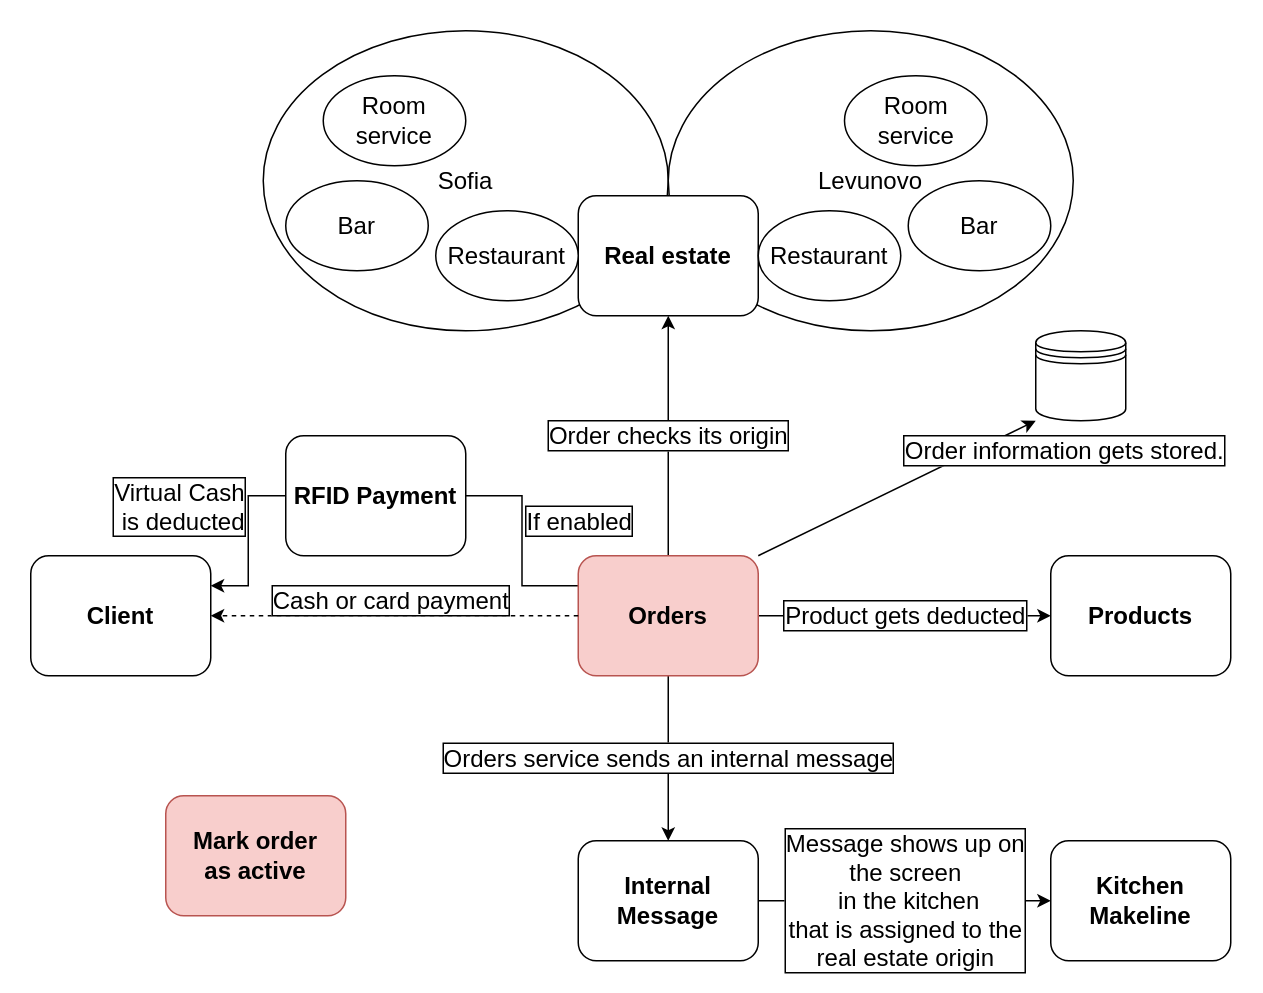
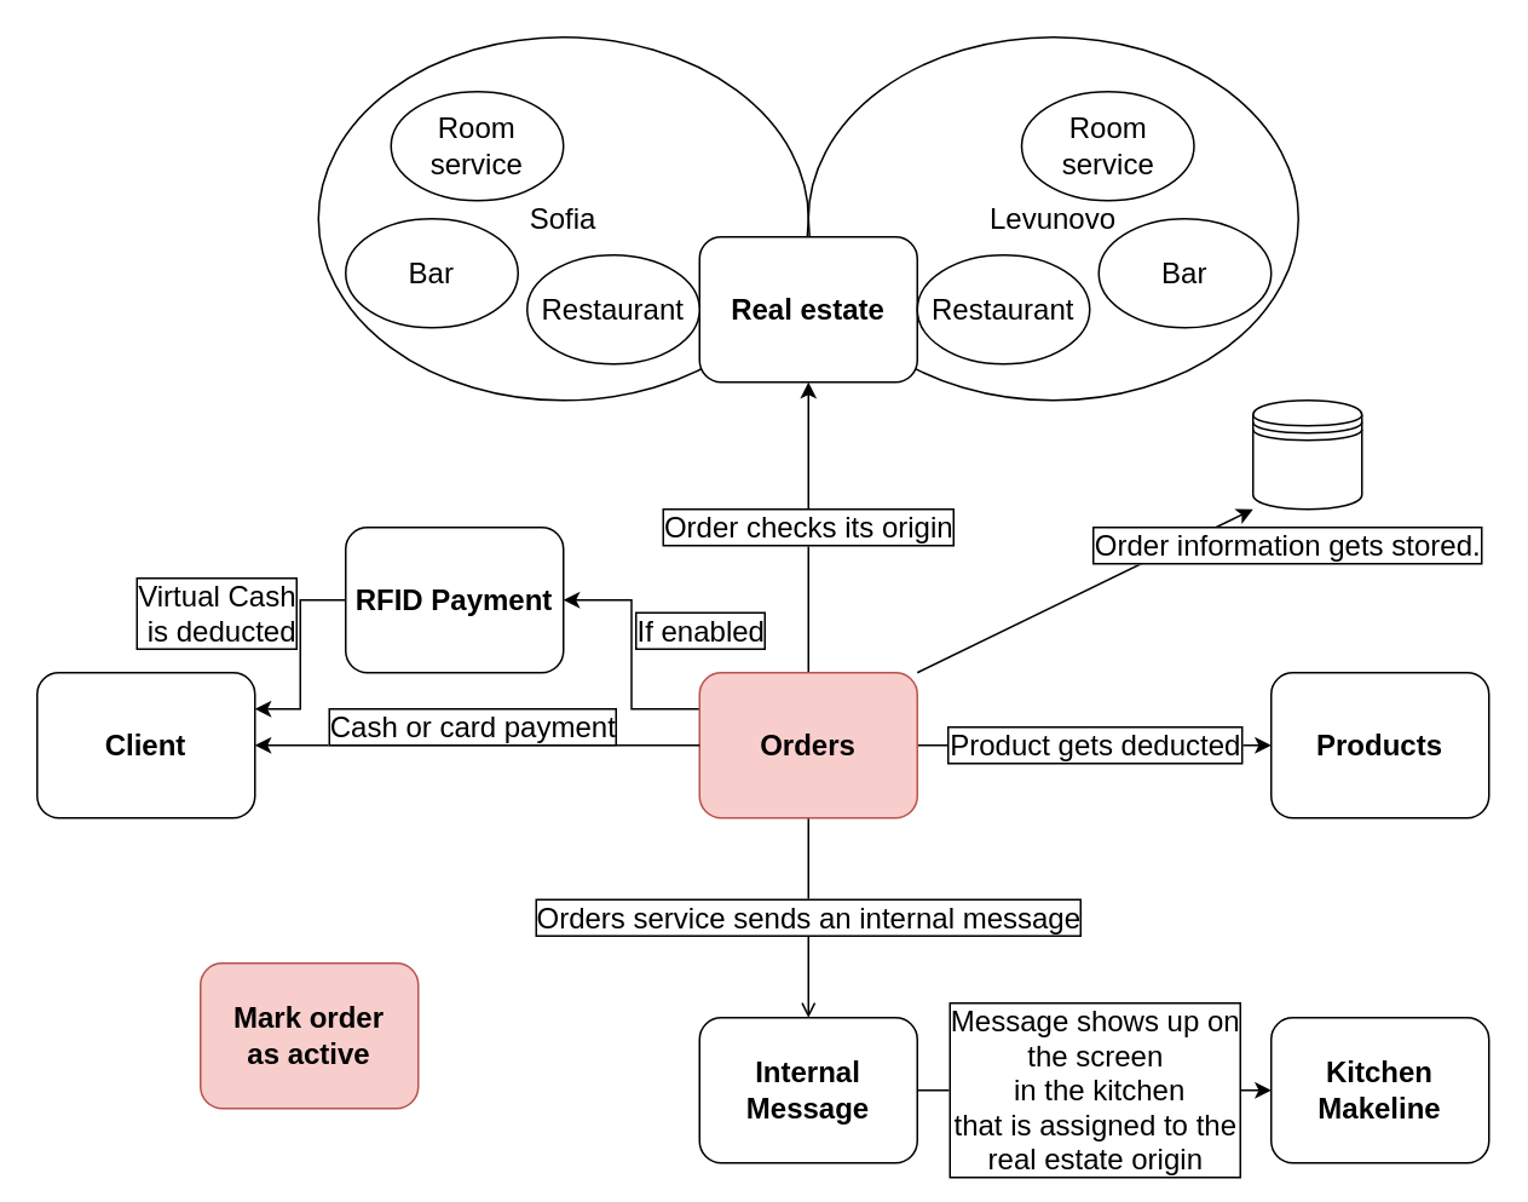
- <mxCell id="7" value="If enabled" style="edgeStyle=orthogonalEdgeStyle;rounded=0;orthogonalLoop=1;jettySize=auto;html=1;entryX=1;entryY=0.5;entryDx=0;entryDy=0;fontSize=16;exitX=0;exitY=0.25;exitDx=0;exitDy=0;labelBorderColor=#000000;align=left;verticalAlign=bottom;endArrow=none;" parent="1" source="9" target="16" edge="1"><mxGeometry relative="1" as="geometry" /></mxCell>
+ <mxCell id="7" value="If enabled" style="edgeStyle=orthogonalEdgeStyle;rounded=0;orthogonalLoop=1;jettySize=auto;html=1;entryX=1;entryY=0.5;entryDx=0;entryDy=0;fontSize=16;exitX=0;exitY=0.25;exitDx=0;exitDy=0;labelBorderColor=#000000;align=left;verticalAlign=bottom;" parent="1" source="9" target="16" edge="1"><mxGeometry relative="1" as="geometry" /></mxCell>
- <mxCell id="17" value="Cash or card payment" style="endArrow=classic;html=1;fontSize=16;exitX=0;exitY=0.5;exitDx=0;exitDy=0;entryX=1;entryY=0.5;entryDx=0;entryDy=0;labelBorderColor=#000000;dashed=1;" parent="1" source="9" target="4" edge="1"><mxGeometry x="0.02" y="-10" width="50" height="50" relative="1" as="geometry"><mxPoint x="580" y="390" as="sourcePoint" /><mxPoint x="630" y="340" as="targetPoint" /><mxPoint as="offset" /></mxGeometry></mxCell>
+ <mxCell id="17" value="Cash or card payment" style="endArrow=classic;html=1;fontSize=16;exitX=0;exitY=0.5;exitDx=0;exitDy=0;entryX=1;entryY=0.5;entryDx=0;entryDy=0;labelBorderColor=#000000;" parent="1" source="9" target="4" edge="1"><mxGeometry x="0.02" y="-10" width="50" height="50" relative="1" as="geometry"><mxPoint x="580" y="390" as="sourcePoint" /><mxPoint x="630" y="340" as="targetPoint" /><mxPoint as="offset" /></mxGeometry></mxCell>
- <mxCell id="6" value="Orders service sends an internal message" style="edgeStyle=orthogonalEdgeStyle;rounded=0;orthogonalLoop=1;jettySize=auto;html=1;entryX=0.5;entryY=0;entryDx=0;entryDy=0;fontSize=16;labelBorderColor=#000000;" parent="1" source="9" target="12" edge="1"><mxGeometry relative="1" as="geometry" /></mxCell>
+ <mxCell id="6" value="Orders service sends an internal message" style="edgeStyle=orthogonalEdgeStyle;rounded=0;orthogonalLoop=1;jettySize=auto;html=1;entryX=0.5;entryY=0;entryDx=0;entryDy=0;fontSize=16;labelBorderColor=#000000;endArrow=open;" parent="1" source="9" target="12" edge="1"><mxGeometry relative="1" as="geometry" /></mxCell>
